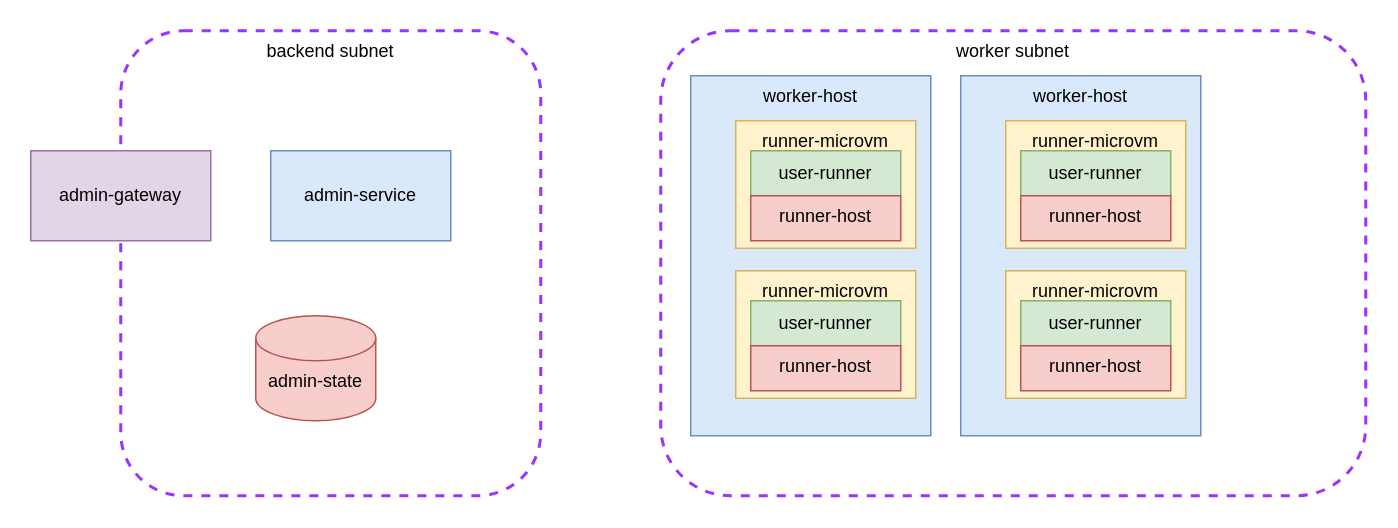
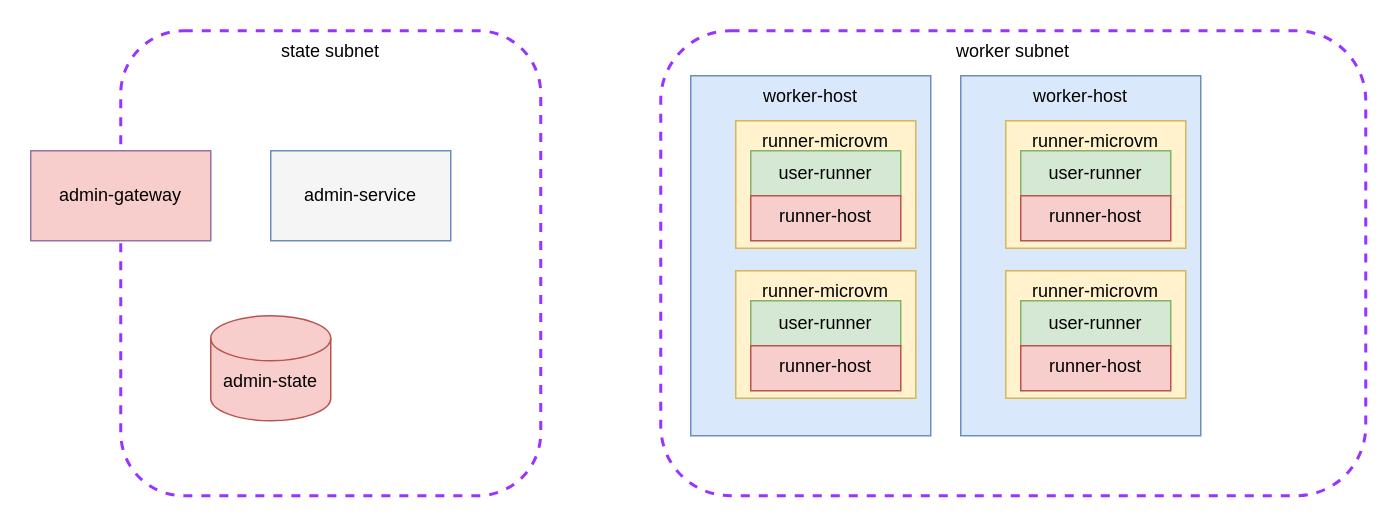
- <mxCell id="2" value="backend subnet" style="rounded=1;whiteSpace=wrap;html=1;fillColor=none;dashed=1;strokeColor=#9933FF;strokeWidth=2;verticalAlign=top;" vertex="1" parent="1"><mxGeometry x="80" y="20" width="280" height="310" as="geometry" /></mxCell>
+ <mxCell id="2" value="state subnet" style="rounded=1;whiteSpace=wrap;html=1;fillColor=none;dashed=1;strokeColor=#9933FF;strokeWidth=2;verticalAlign=top;" vertex="1" parent="1"><mxGeometry x="80" y="20" width="280" height="310" as="geometry" /></mxCell>
- <mxCell id="4" value="admin-gateway" style="rounded=0;whiteSpace=wrap;html=1;fillColor=#e1d5e7;strokeColor=#9673a6;" vertex="1" parent="1"><mxGeometry y="100" width="120" height="60" as="geometry" x="20" /></mxCell>
+ <mxCell id="4" value="admin-gateway" style="rounded=0;whiteSpace=wrap;html=1;fillColor=#f8cecc;strokeColor=#9673a6;" vertex="1" parent="1"><mxGeometry y="100" width="120" height="60" as="geometry" x="20" /></mxCell>
- <mxCell id="3" value="admin-service" style="rounded=0;whiteSpace=wrap;html=1;fillColor=#dae8fc;strokeColor=#6c8ebf;" vertex="1" parent="1"><mxGeometry x="180" y="100" width="120" height="60" as="geometry" /></mxCell>
+ <mxCell id="3" value="admin-service" style="rounded=0;whiteSpace=wrap;html=1;fillColor=#f5f5f5;strokeColor=#6c8ebf;" vertex="1" parent="1"><mxGeometry x="180" y="100" width="120" height="60" as="geometry" /></mxCell>
- <mxCell id="30" value="admin-state" style="shape=cylinder3;whiteSpace=wrap;html=1;boundedLbl=1;backgroundOutline=1;size=15;rounded=1;strokeColor=#b85450;strokeWidth=1;fillColor=#f8cecc;verticalAlign=top;" vertex="1" parent="1"><mxGeometry x="170" y="210" width="80" height="70" as="geometry" /></mxCell>
+ <mxCell id="30" value="admin-state" style="shape=cylinder3;whiteSpace=wrap;html=1;boundedLbl=1;backgroundOutline=1;size=15;rounded=1;strokeColor=#b85450;strokeWidth=1;fillColor=#f8cecc;verticalAlign=top;" vertex="1" parent="1"><mxGeometry x="140" y="210" width="80" height="70" as="geometry" /></mxCell>
